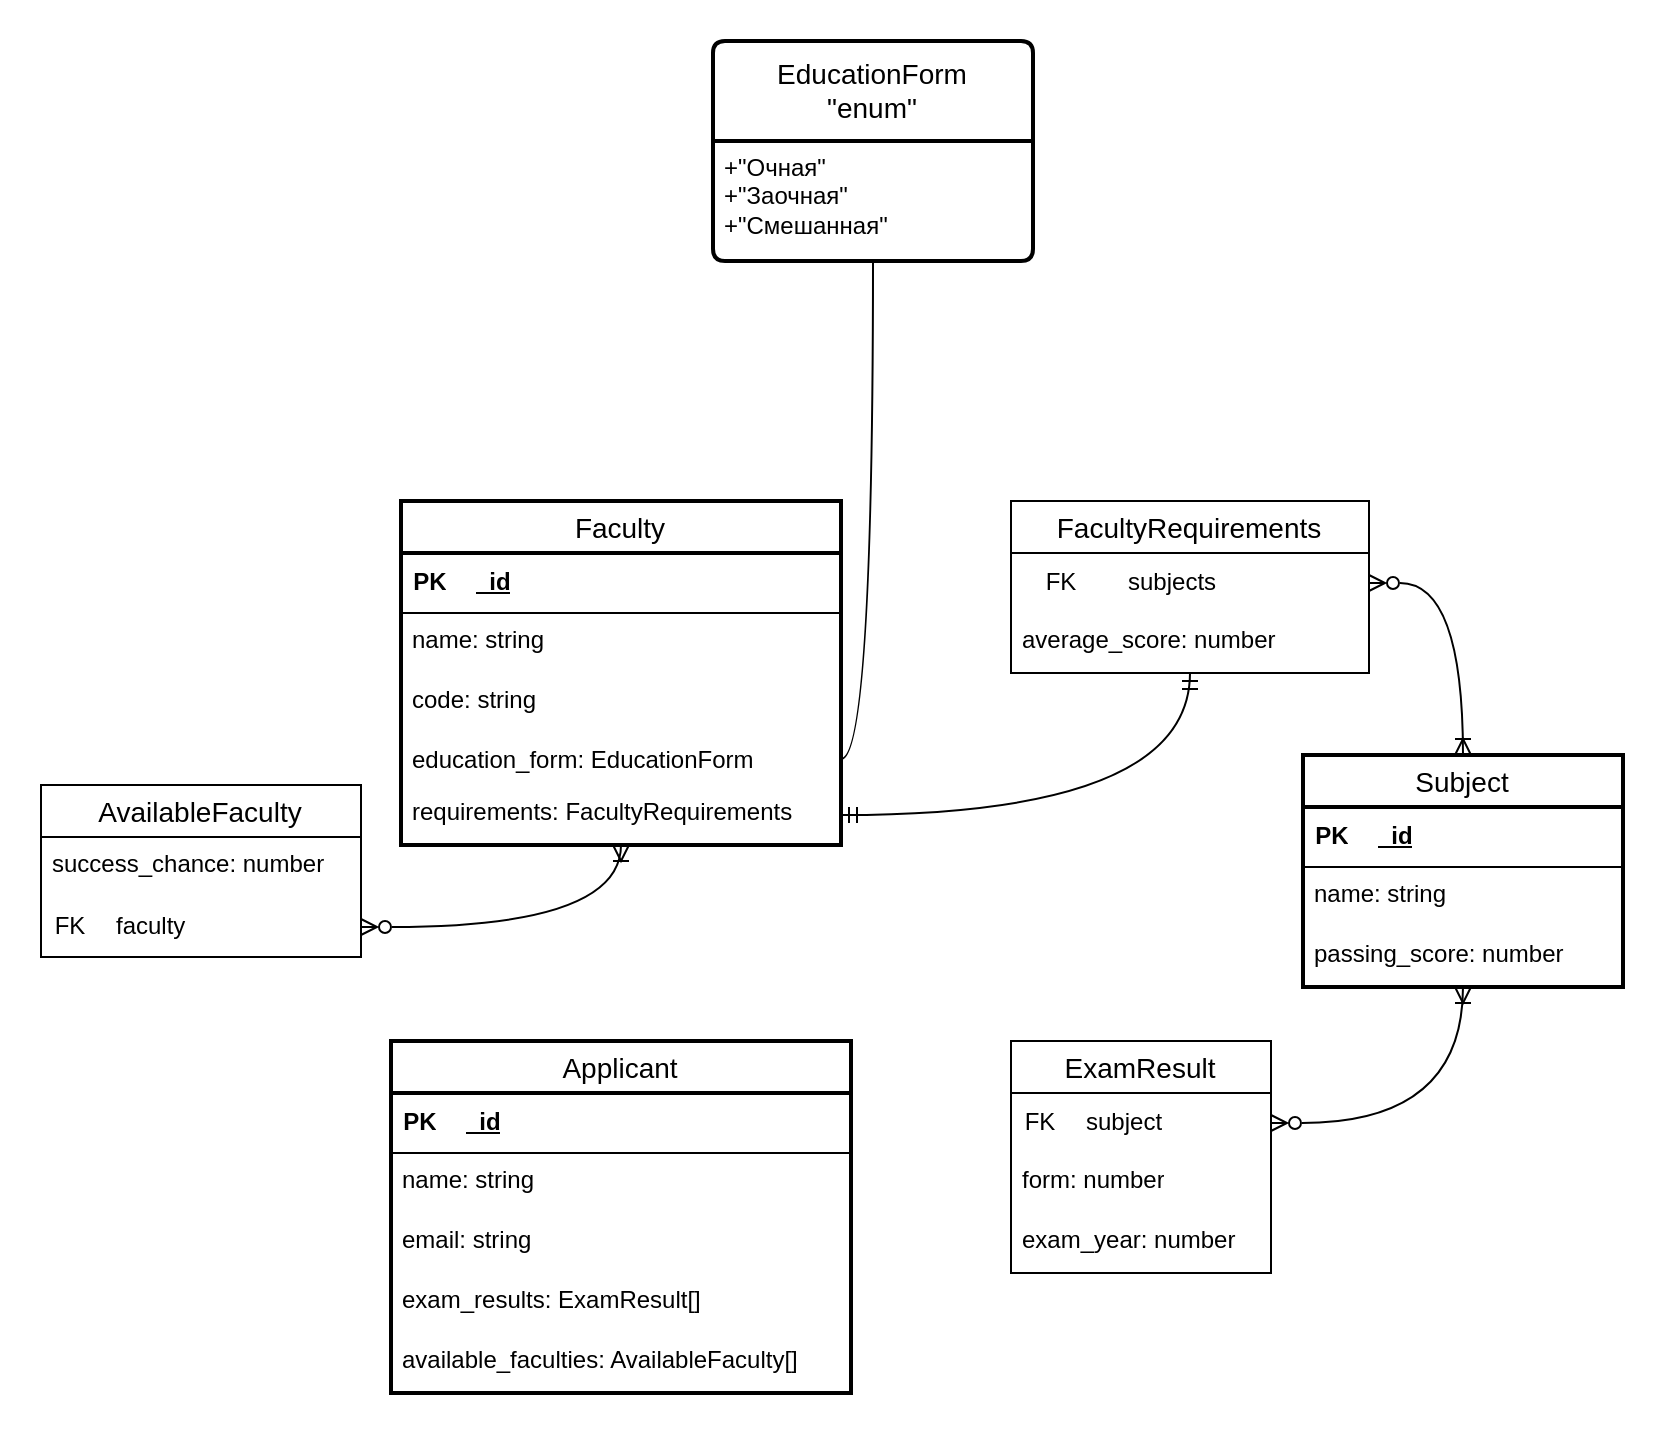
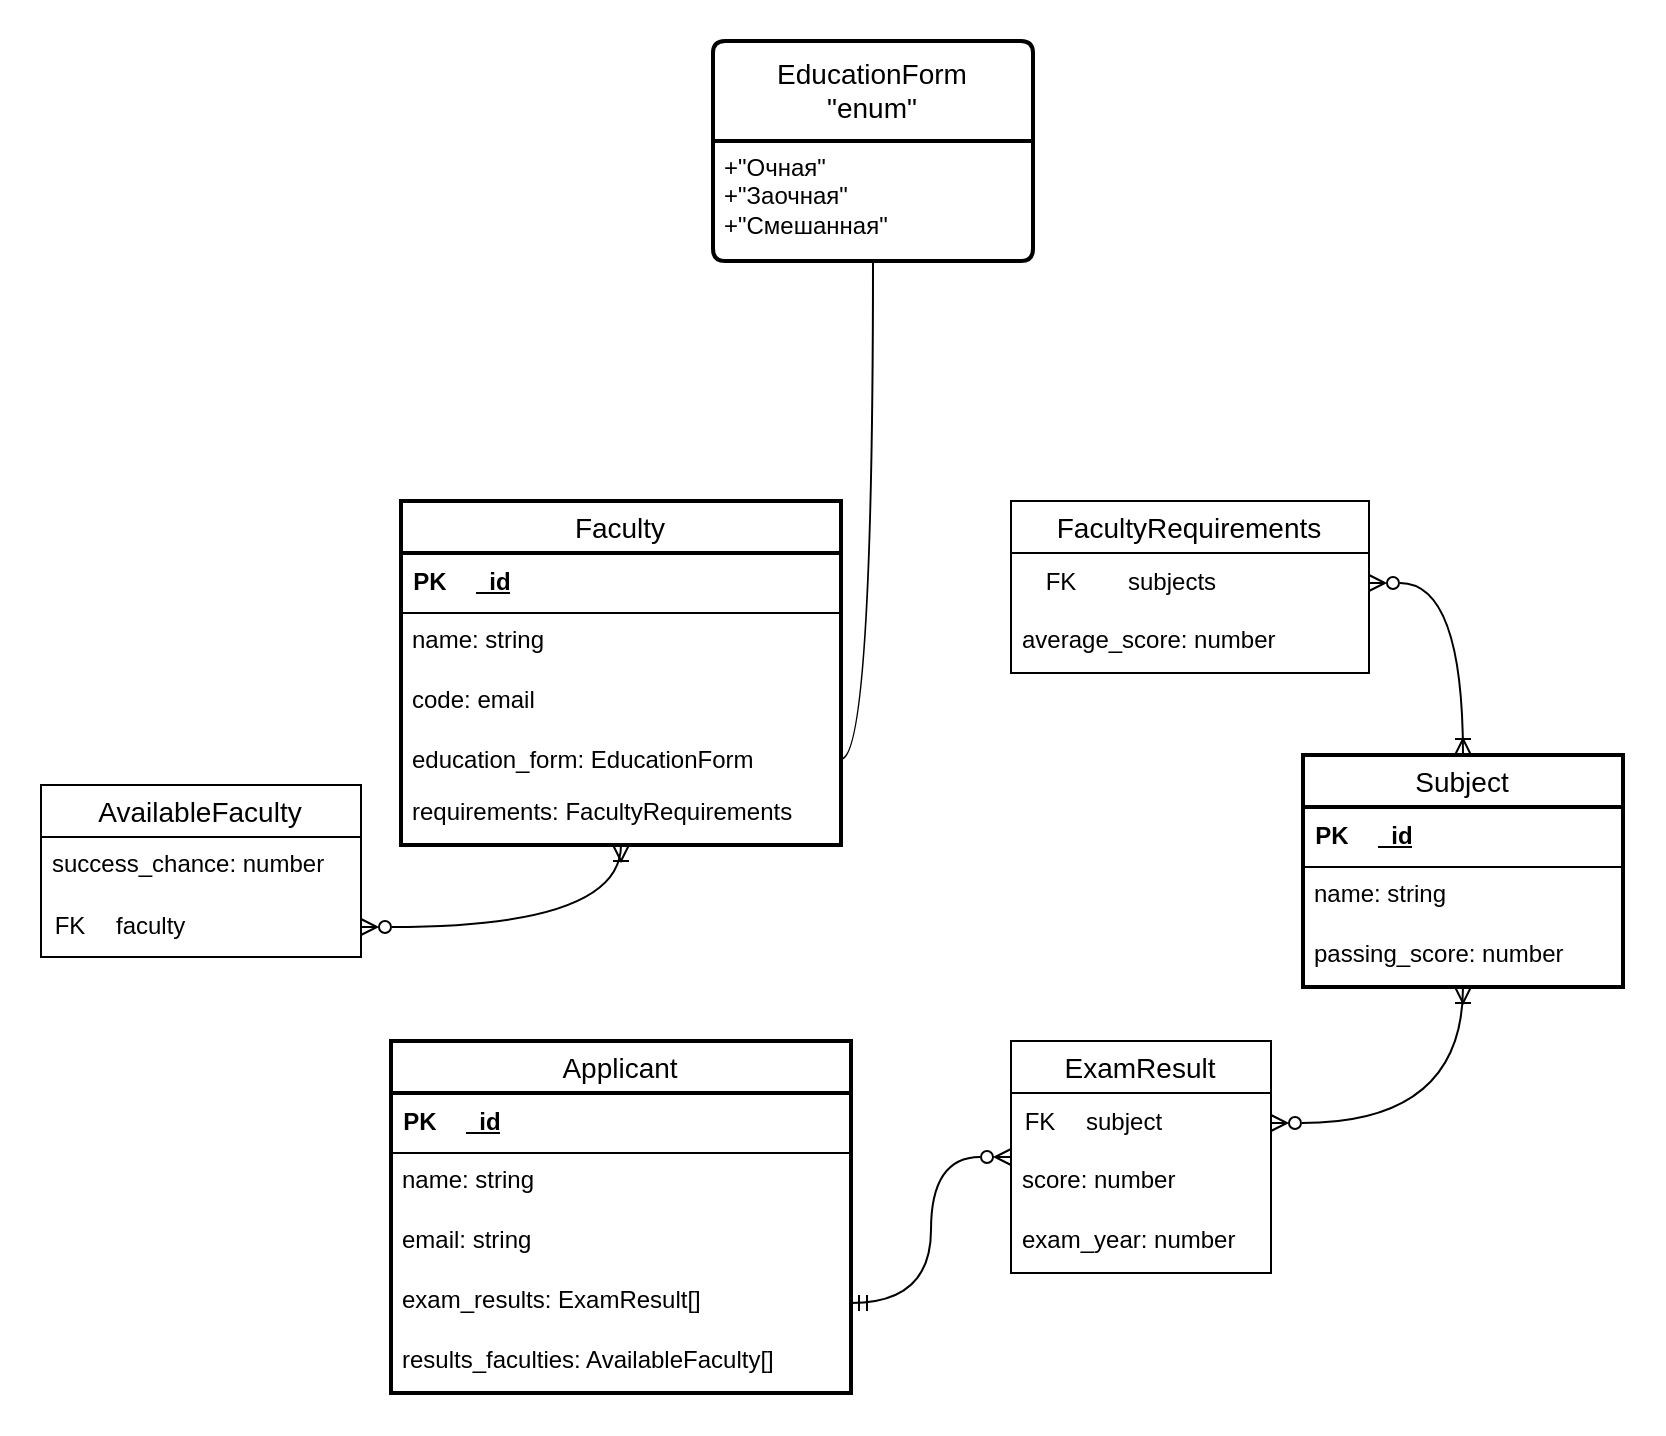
- <mxCell id="24" value="code: string" style="text;strokeColor=none;fillColor=none;spacingLeft=4;spacingRight=4;overflow=hidden;rotatable=0;points=[[0,0.5],[1,0.5]];portConstraint=eastwest;fontSize=12;whiteSpace=wrap;html=1;" parent="18" vertex="1"><mxGeometry y="86" width="220" height="30" as="geometry" /></mxCell>
+ <mxCell id="24" value="code: email" style="text;strokeColor=none;fillColor=none;spacingLeft=4;spacingRight=4;overflow=hidden;rotatable=0;points=[[0,0.5],[1,0.5]];portConstraint=eastwest;fontSize=12;whiteSpace=wrap;html=1;" parent="18" vertex="1"><mxGeometry y="86" width="220" height="30" as="geometry" /></mxCell>
- <mxCell id="52" value="" style="edgeStyle=orthogonalEdgeStyle;fontSize=12;html=1;endArrow=ERmandOne;startArrow=ERmandOne;rounded=0;curved=1;" parent="1" source="26" target="40" edge="1"><mxGeometry width="100" height="100" relative="1" as="geometry"><mxPoint x="430" y="500" as="sourcePoint" /><mxPoint x="530" y="400" as="targetPoint" /></mxGeometry></mxCell>
- <mxCell id="32" value="form: number" style="text;strokeColor=none;fillColor=none;spacingLeft=4;spacingRight=4;overflow=hidden;rotatable=0;points=[[0,0.5],[1,0.5]];portConstraint=eastwest;fontSize=12;whiteSpace=wrap;html=1;" parent="27" vertex="1"><mxGeometry y="56" width="130" height="30" as="geometry" /></mxCell>
+ <mxCell id="32" value="score: number" style="text;strokeColor=none;fillColor=none;spacingLeft=4;spacingRight=4;overflow=hidden;rotatable=0;points=[[0,0.5],[1,0.5]];portConstraint=eastwest;fontSize=12;whiteSpace=wrap;html=1;" parent="27" vertex="1"><mxGeometry y="56" width="130" height="30" as="geometry" /></mxCell>
+ <mxCell id="46" value="" style="edgeStyle=orthogonalEdgeStyle;fontSize=12;html=1;endArrow=ERzeroToMany;rounded=0;curved=1;startArrow=ERmandOne;startFill=0;endFill=0;" parent="1" source="9" target="27" edge="1"><mxGeometry width="100" height="100" relative="1" as="geometry"><mxPoint x="370" y="580" as="sourcePoint" /><mxPoint x="470" y="480" as="targetPoint" /></mxGeometry></mxCell>
- <mxCell id="10" value="available_faculties: AvailableFaculty[]" style="text;strokeColor=none;fillColor=none;spacingLeft=4;spacingRight=4;overflow=hidden;rotatable=0;points=[[0,0.5],[1,0.5]];portConstraint=eastwest;fontSize=12;whiteSpace=wrap;html=1;" parent="2" vertex="1"><mxGeometry y="146" width="230" height="30" as="geometry" /></mxCell>
+ <mxCell id="10" value="results_faculties: AvailableFaculty[]" style="text;strokeColor=none;fillColor=none;spacingLeft=4;spacingRight=4;overflow=hidden;rotatable=0;points=[[0,0.5],[1,0.5]];portConstraint=eastwest;fontSize=12;whiteSpace=wrap;html=1;" parent="2" vertex="1"><mxGeometry y="146" width="230" height="30" as="geometry" /></mxCell>
